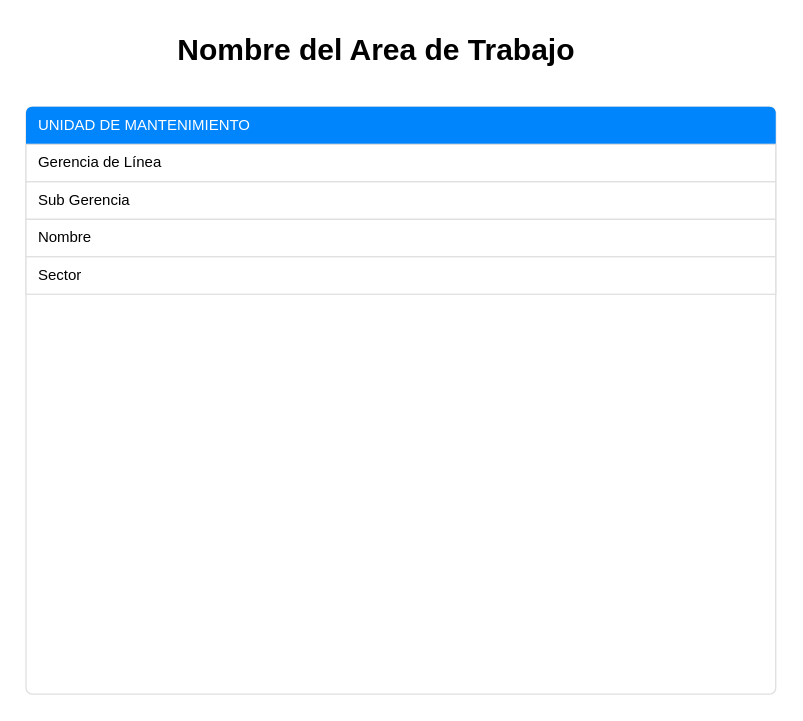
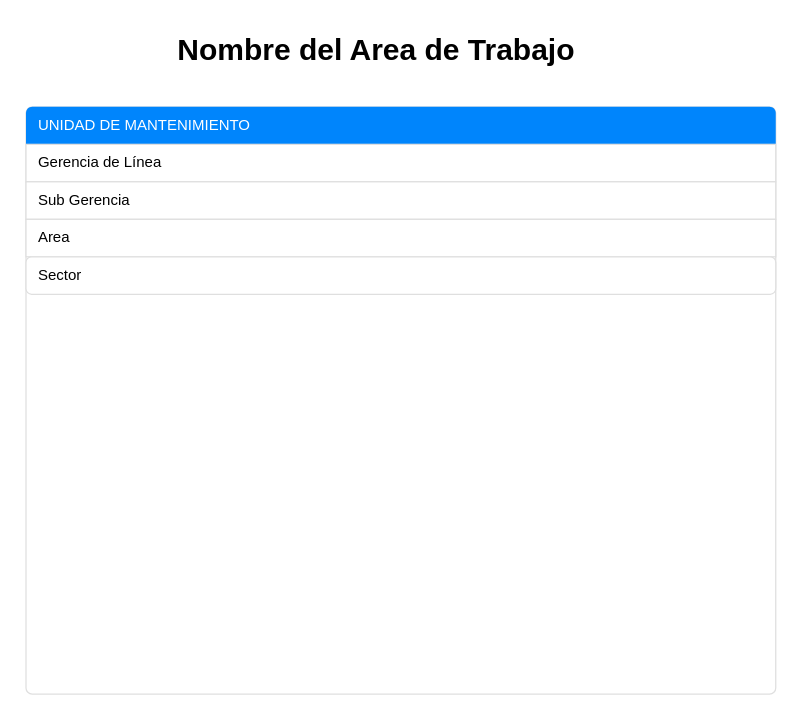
- <mxCell id="6" value="Nombre&amp;nbsp;" style="strokeColor=inherit;fillColor=inherit;gradientColor=inherit;fontColor=inherit;html=1;shadow=0;dashed=0;perimeter=none;whiteSpace=wrap;resizeWidth=1;align=left;spacing=10;" vertex="1" parent="2"><mxGeometry y="90" width="600" height="30" as="geometry" /></mxCell>
+ <mxCell id="6" value="Area&amp;nbsp;" style="strokeColor=inherit;fillColor=inherit;gradientColor=inherit;fontColor=inherit;html=1;shadow=0;dashed=0;perimeter=none;whiteSpace=wrap;resizeWidth=1;align=left;spacing=10;" vertex="1" parent="2"><mxGeometry y="90" width="600" height="30" as="geometry" /></mxCell>
- <mxCell id="7" value="Sector" style="strokeColor=inherit;fillColor=inherit;gradientColor=inherit;fontColor=inherit;html=1;shadow=0;dashed=0;perimeter=none;whiteSpace=wrap;resizeWidth=1;align=left;spacing=10;" vertex="1" parent="2"><mxGeometry y="120" width="600" height="30" as="geometry" /></mxCell>
+ <mxCell id="7" value="Sector" style="strokeColor=inherit;fillColor=inherit;gradientColor=inherit;fontColor=inherit;html=1;shadow=0;dashed=0;whiteSpace=wrap;resizeWidth=1;align=left;spacing=10;rounded=1;" vertex="1" parent="2"><mxGeometry y="120" width="600" height="30" as="geometry" /></mxCell>
